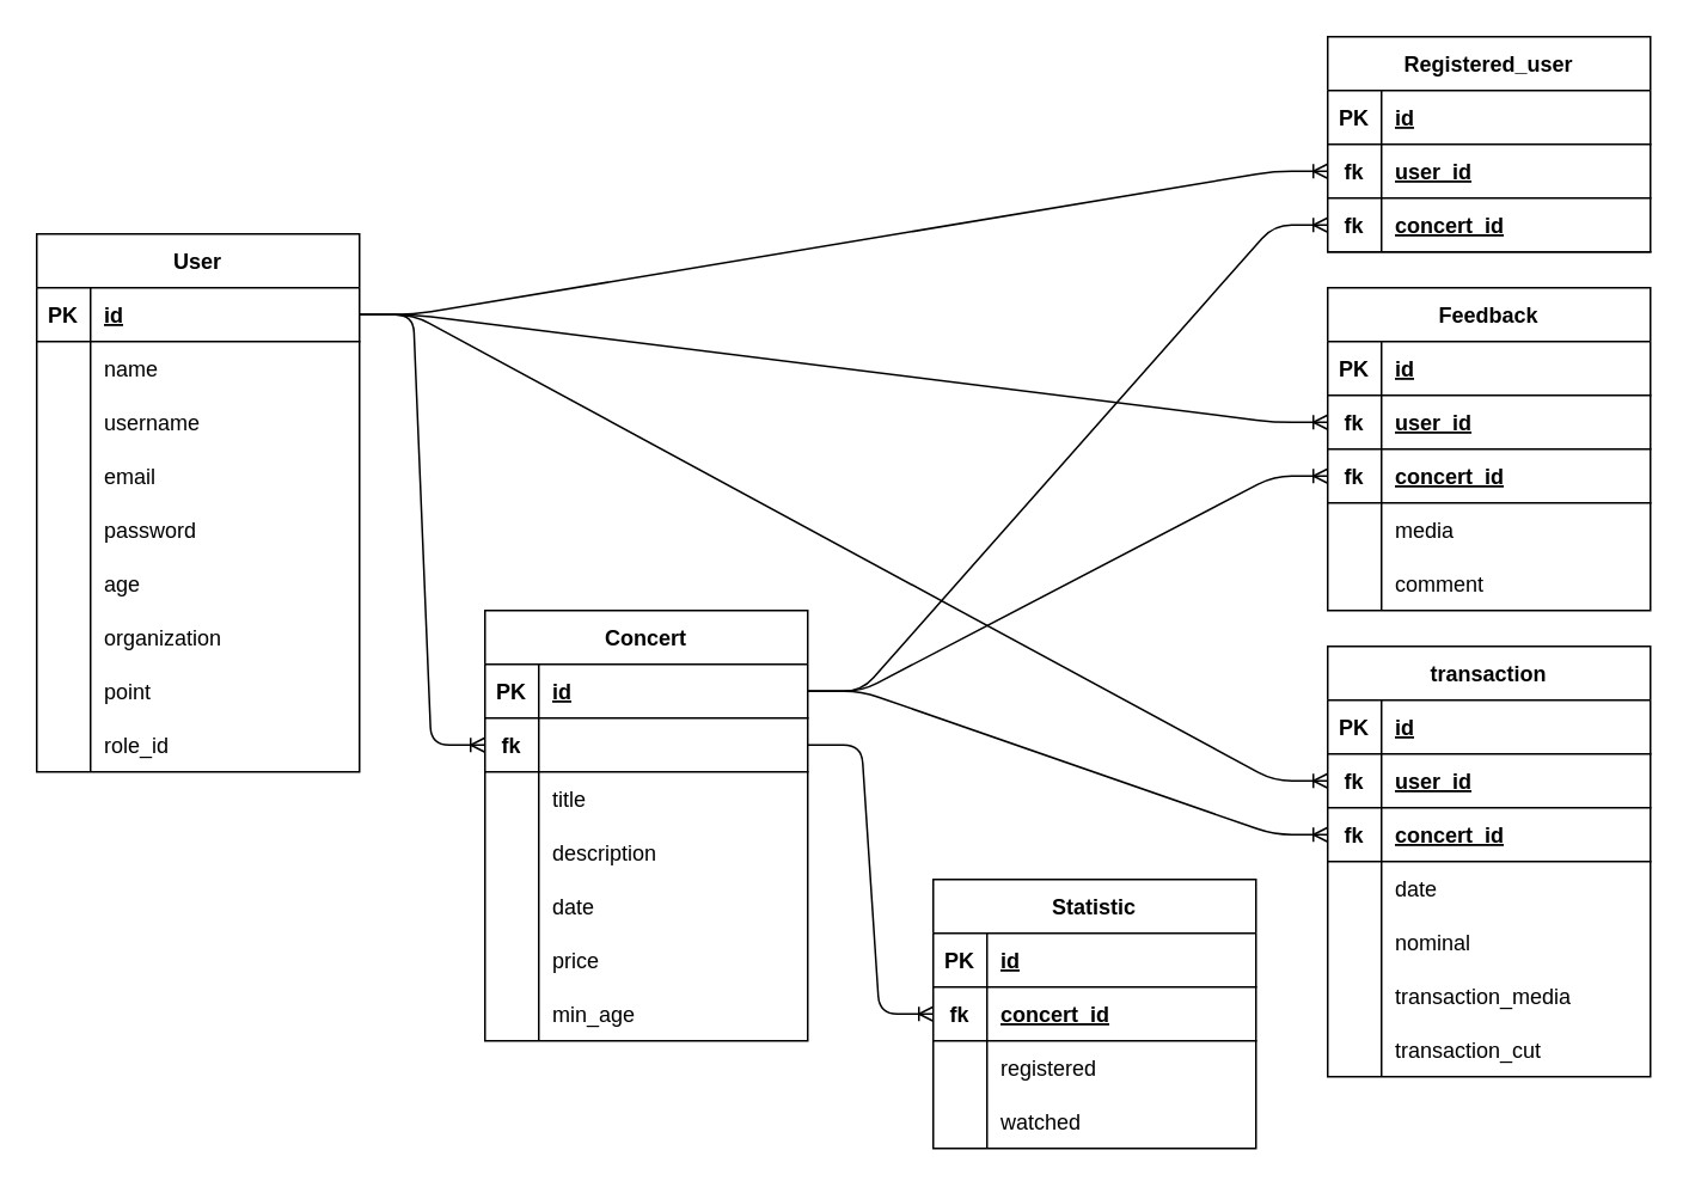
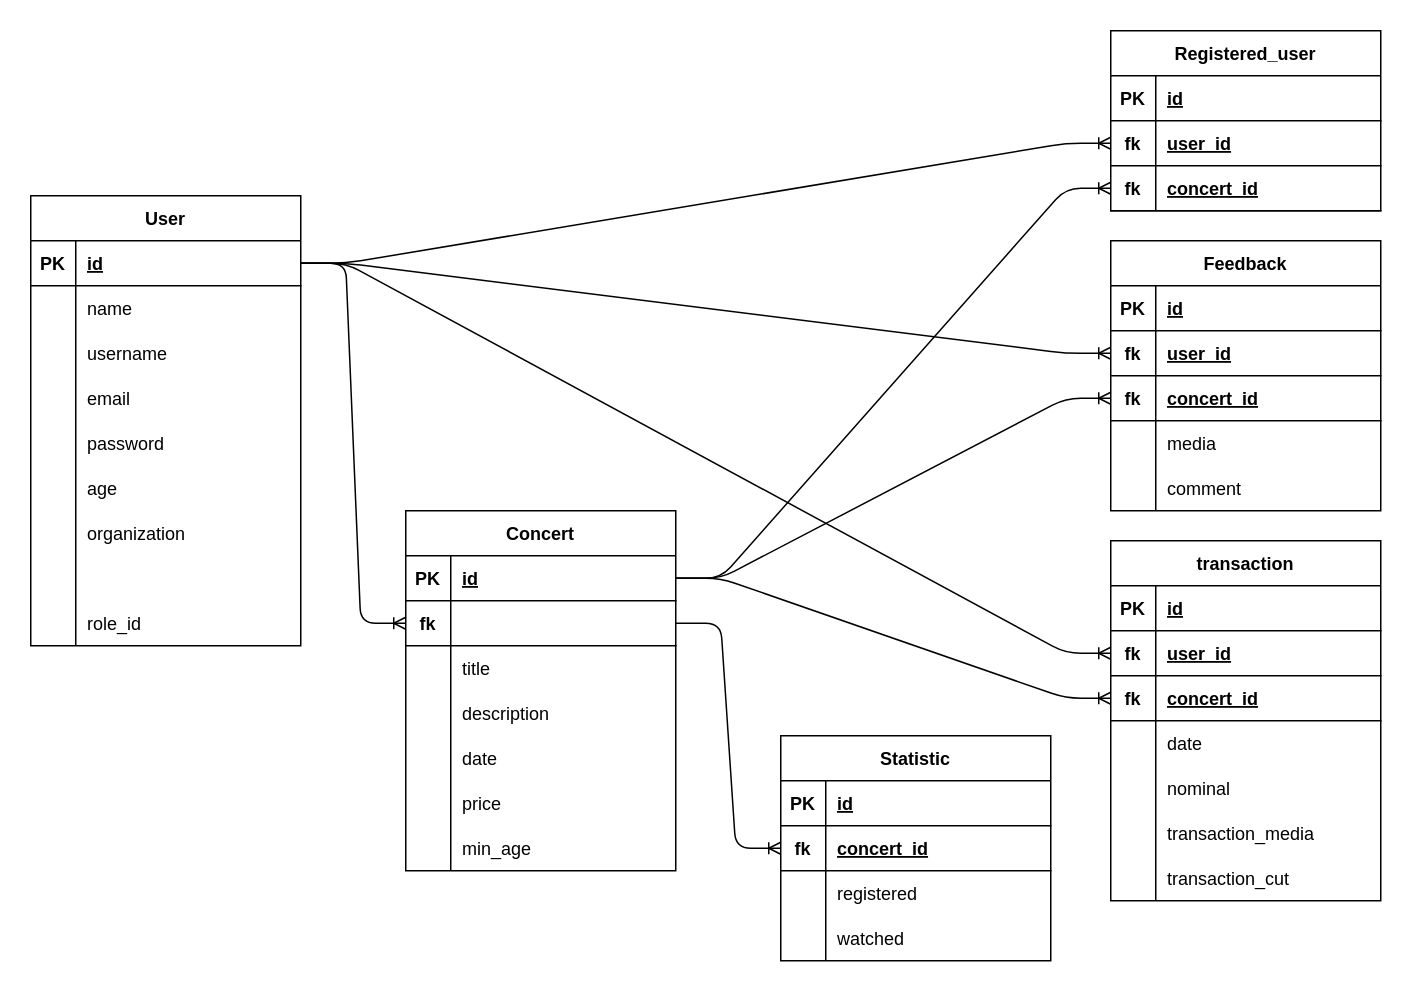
- <mxCell id="34" value="point" style="shape=partialRectangle;connectable=0;fillColor=none;top=0;left=0;bottom=0;right=0;align=left;spacingLeft=6;overflow=hidden;" vertex="1" parent="32"><mxGeometry x="30" width="150" height="30" as="geometry" /></mxCell>
